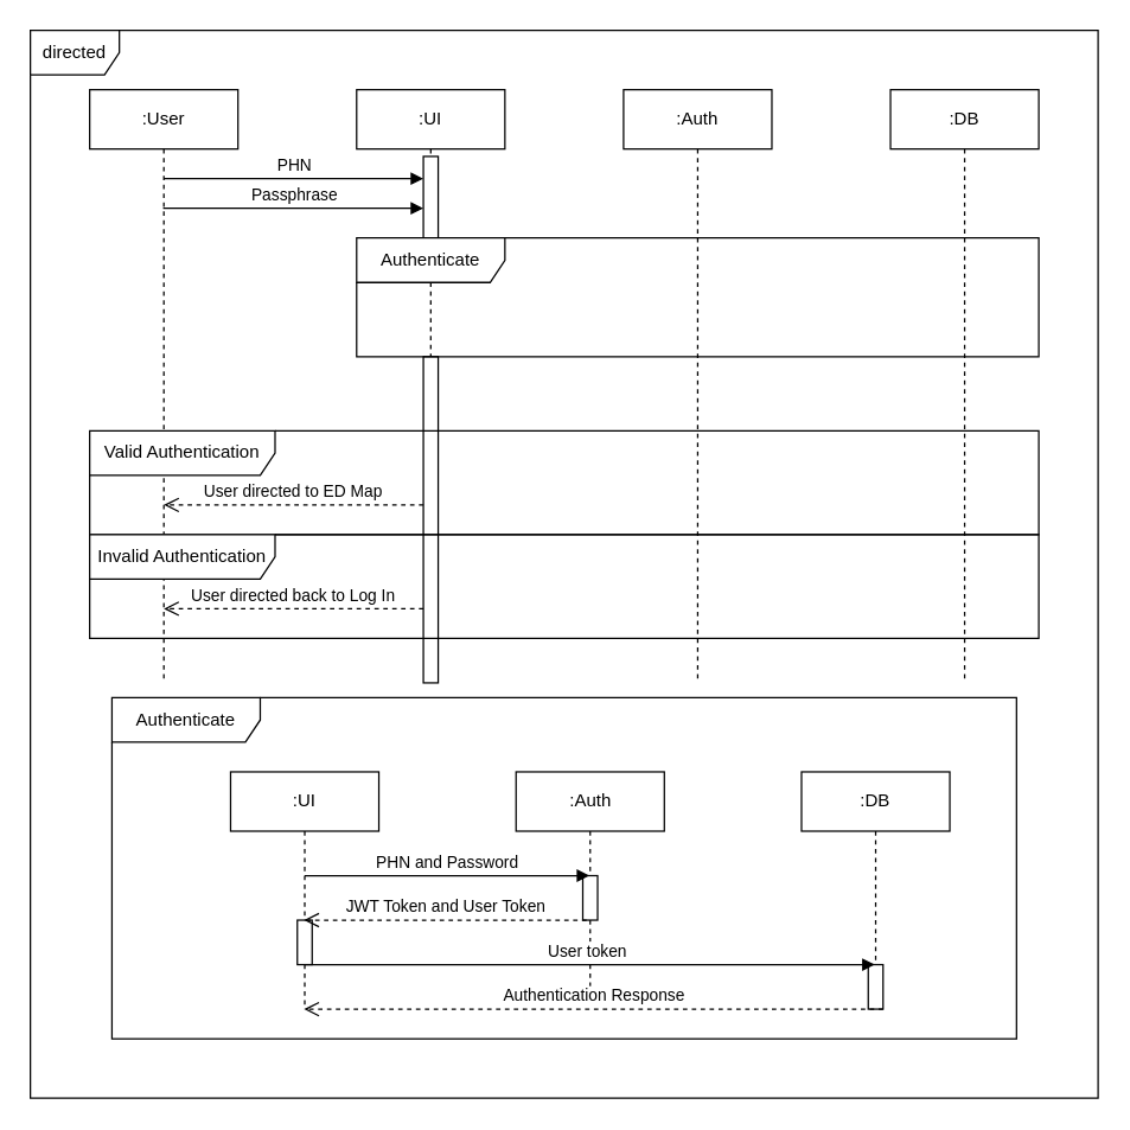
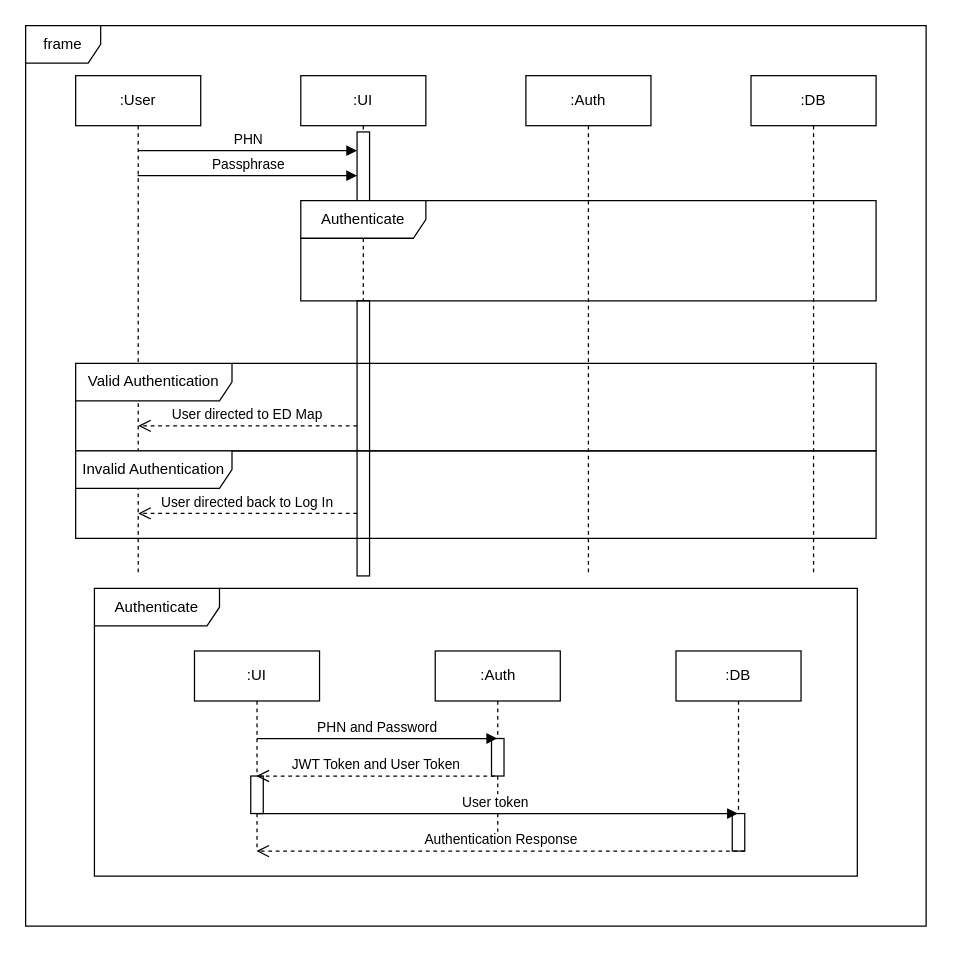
- <mxCell id="26" value="directed" style="shape=umlFrame;whiteSpace=wrap;html=1;pointerEvents=0;" vertex="1" parent="1"><mxGeometry width="720" height="720" as="geometry" x="20" y="20" /></mxCell>
+ <mxCell id="26" value="frame" style="shape=umlFrame;whiteSpace=wrap;html=1;pointerEvents=0;" vertex="1" parent="1"><mxGeometry width="720" height="720" as="geometry" x="20" y="20" /></mxCell>
